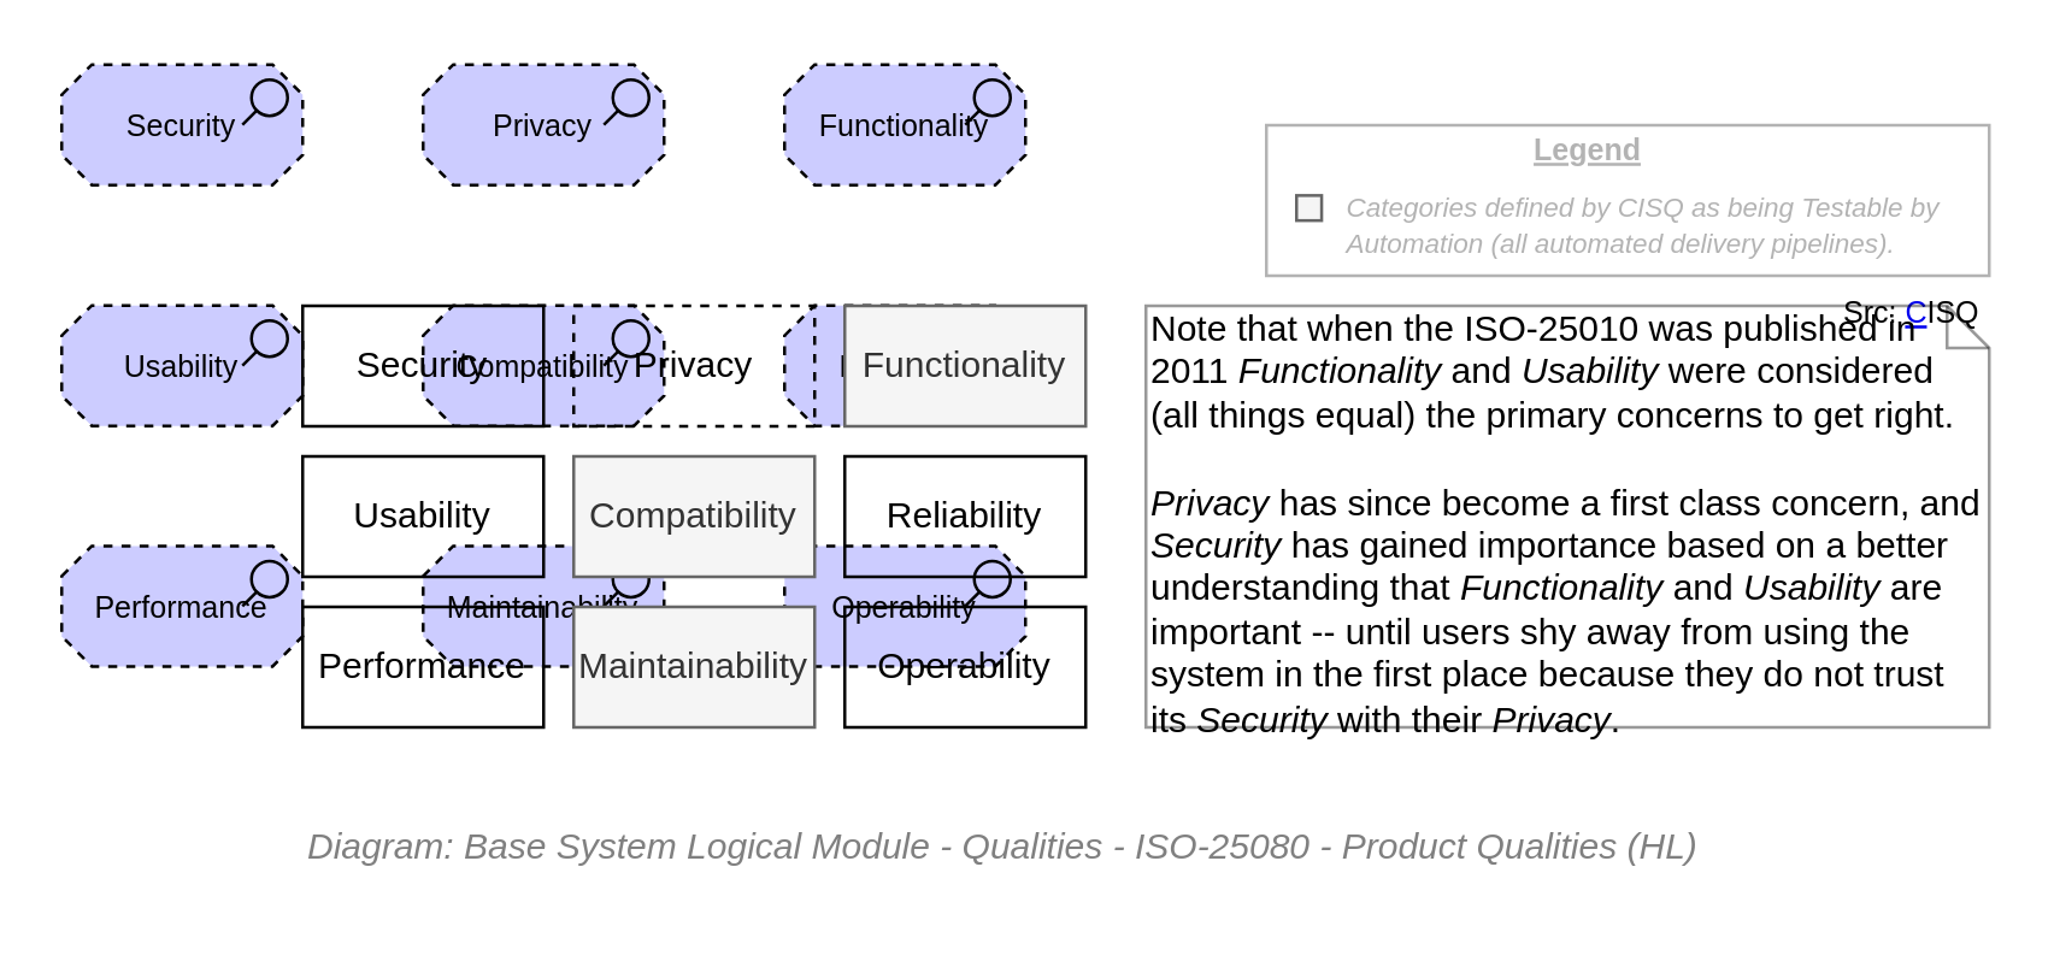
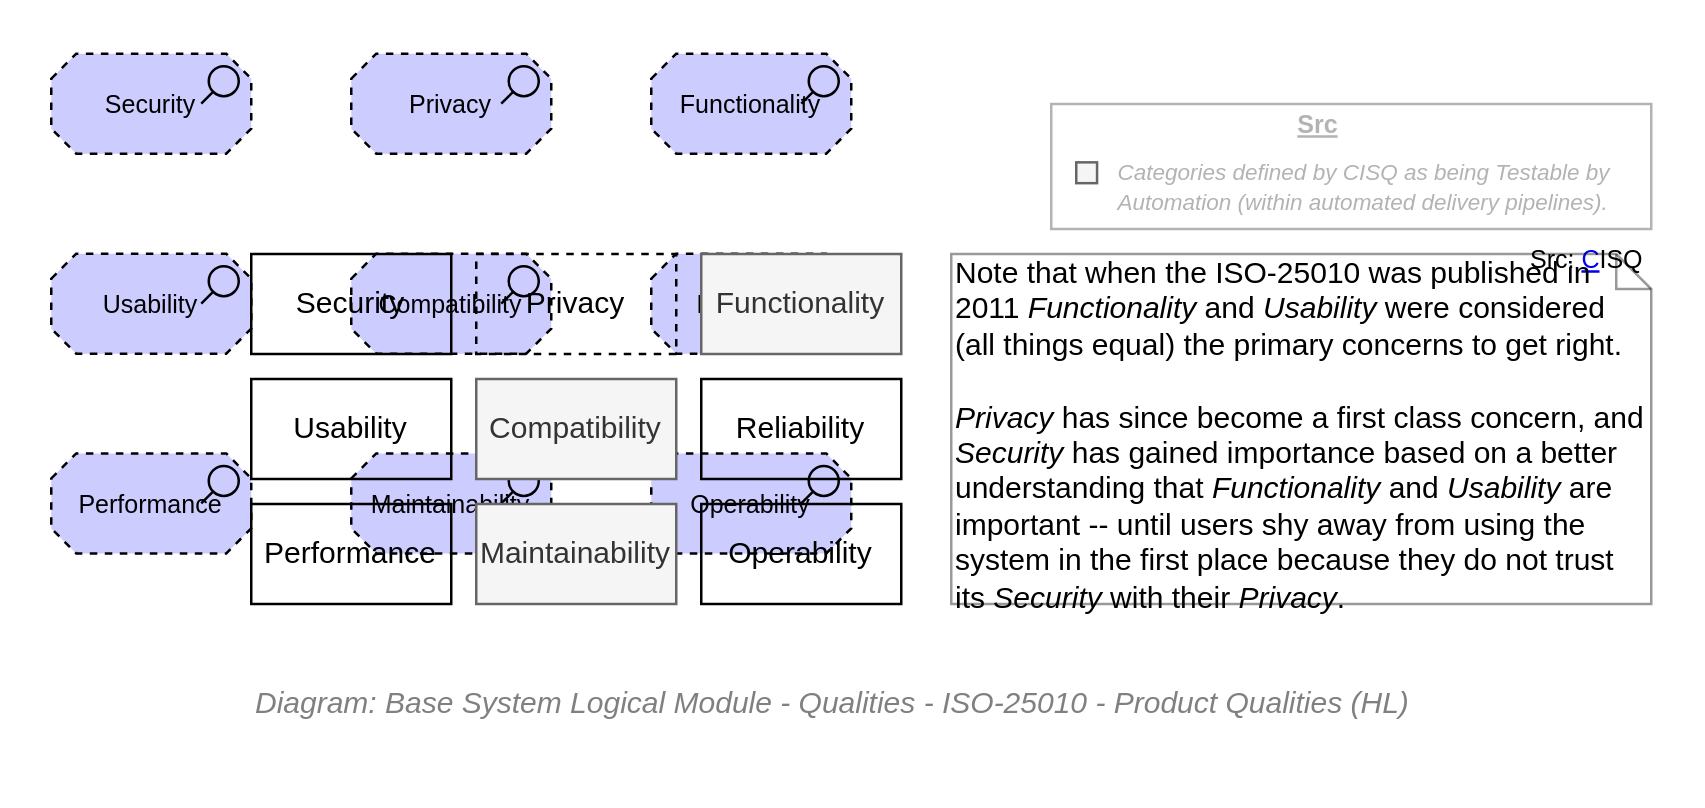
- <mxCell id="14" value="Legend" style="text;html=1;strokeColor=none;fillColor=none;align=center;verticalAlign=middle;whiteSpace=wrap;rounded=0;fontSize=10;fontStyle=5;fontColor=#B3B3B3;" vertex="1" parent="11"><mxGeometry x="26.589" width="159.534" height="16.667" as="geometry" /></mxCell>
+ <mxCell id="14" value="Src" style="text;html=1;strokeColor=none;fillColor=none;align=center;verticalAlign=middle;whiteSpace=wrap;rounded=0;fontSize=10;fontStyle=5;fontColor=#B3B3B3;" vertex="1" parent="11"><mxGeometry x="26.589" width="159.534" height="16.667" as="geometry" /></mxCell>
- <mxCell id="13" value="&lt;font style=&quot;font-size: 9px&quot;&gt;Categories defined by CISQ as being Testable by Automation (all automated delivery pipelines).&lt;/font&gt;" style="text;html=1;strokeColor=none;fillColor=none;align=left;verticalAlign=middle;whiteSpace=wrap;rounded=0;fontSize=10;fontStyle=2;fontColor=#B3B3B3;spacing=0;" vertex="1" parent="11"><mxGeometry x="26.59" y="16.67" width="213.41" height="33.33" as="geometry" /></mxCell>
+ <mxCell id="13" value="&lt;font style=&quot;font-size: 9px&quot;&gt;Categories defined by CISQ as being Testable by Automation (within automated delivery pipelines).&lt;/font&gt;" style="text;html=1;strokeColor=none;fillColor=none;align=left;verticalAlign=middle;whiteSpace=wrap;rounded=0;fontSize=10;fontStyle=2;fontColor=#B3B3B3;spacing=0;" vertex="1" parent="11"><mxGeometry x="26.59" y="16.67" width="213.41" height="33.33" as="geometry" /></mxCell>
- <mxCell id="27" value="&lt;font style=&quot;font-size: 12px ; font-weight: normal&quot;&gt;&lt;i&gt;Diagram: Base&amp;nbsp;&lt;/i&gt;&lt;i&gt;System&amp;nbsp;&lt;/i&gt;&lt;i&gt;Logical Module - Qualities - ISO-25080 - Product Qualities (HL)&lt;/i&gt;&lt;/font&gt;" style="text;strokeColor=none;fillColor=none;html=1;fontSize=12;fontStyle=1;verticalAlign=middle;align=left;shadow=0;glass=0;comic=0;opacity=30;fontColor=#808080;" vertex="1" parent="26"><mxGeometry x="100" y="261" width="520" height="40" as="geometry" /></mxCell>
+ <mxCell id="27" value="&lt;font style=&quot;font-size: 12px ; font-weight: normal&quot;&gt;&lt;i&gt;Diagram: Base&amp;nbsp;&lt;/i&gt;&lt;i&gt;System&amp;nbsp;&lt;/i&gt;&lt;i&gt;Logical Module - Qualities - ISO-25010 - Product Qualities (HL)&lt;/i&gt;&lt;/font&gt;" style="text;strokeColor=none;fillColor=none;html=1;fontSize=12;fontStyle=1;verticalAlign=middle;align=left;shadow=0;glass=0;comic=0;opacity=30;fontColor=#808080;" vertex="1" parent="26"><mxGeometry x="100" y="261" width="520" height="40" as="geometry" /></mxCell>
